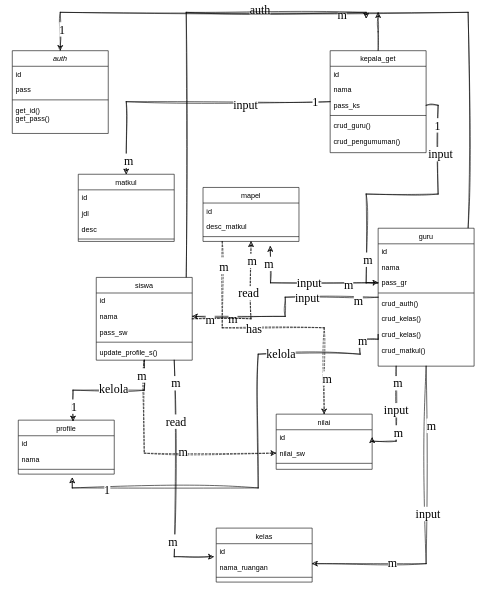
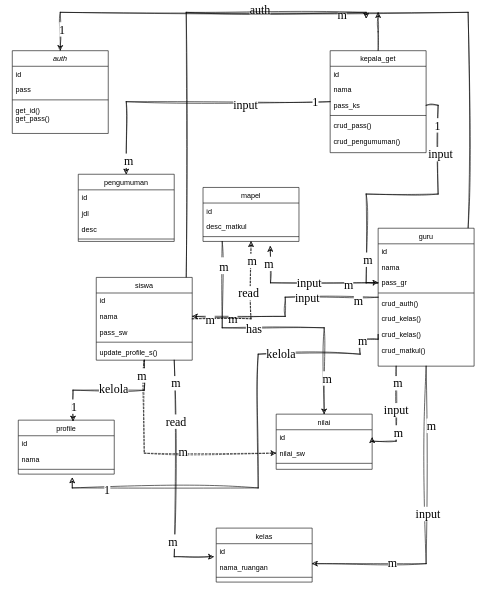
- <mxCell id="17" value="crud_guru()" style="text;align=left;verticalAlign=top;spacingLeft=4;spacingRight=4;overflow=hidden;rotatable=0;points=[[0,0.5],[1,0.5]];portConstraint=eastwest;" parent="12" vertex="1"><mxGeometry y="112" width="160" height="26" as="geometry" /></mxCell>
+ <mxCell id="17" value="crud_pass()" style="text;align=left;verticalAlign=top;spacingLeft=4;spacingRight=4;overflow=hidden;rotatable=0;points=[[0,0.5],[1,0.5]];portConstraint=eastwest;" parent="12" vertex="1"><mxGeometry y="112" width="160" height="26" as="geometry" /></mxCell>
- <mxCell id="57" value="matkul" style="swimlane;fontStyle=0;align=center;verticalAlign=top;childLayout=stackLayout;horizontal=1;startSize=26;horizontalStack=0;resizeParent=1;resizeLast=0;collapsible=1;marginBottom=0;rounded=0;shadow=0;strokeWidth=1;" vertex="1" parent="1"><mxGeometry x="130" y="290" width="160" height="112" as="geometry"><mxRectangle x="550" y="140" width="160" height="26" as="alternateBounds" /></mxGeometry></mxCell>
+ <mxCell id="57" value="pengumuman" style="swimlane;fontStyle=0;align=center;verticalAlign=top;childLayout=stackLayout;horizontal=1;startSize=26;horizontalStack=0;resizeParent=1;resizeLast=0;collapsible=1;marginBottom=0;rounded=0;shadow=0;strokeWidth=1;" vertex="1" parent="1"><mxGeometry x="130" y="290" width="160" height="112" as="geometry"><mxRectangle x="550" y="140" width="160" height="26" as="alternateBounds" /></mxGeometry></mxCell>
- <mxCell id="66" style="edgeStyle=orthogonalEdgeStyle;rounded=0;sketch=1;hachureGap=4;jiggle=2;curveFitting=1;orthogonalLoop=1;jettySize=auto;html=1;fontFamily=Architects Daughter;fontSource=https%3A%2F%2Ffonts.googleapis.com%2Fcss%3Ffamily%3DArchitects%2BDaughter;fontSize=16;dashed=1;" edge="1" parent="1" source="71" target="62"><mxGeometry relative="1" as="geometry"><Array as="points"><mxPoint x="370" y="546" /><mxPoint x="540" y="546" /></Array></mxGeometry></mxCell>
+ <mxCell id="66" style="edgeStyle=orthogonalEdgeStyle;rounded=0;sketch=1;hachureGap=4;jiggle=2;curveFitting=1;orthogonalLoop=1;jettySize=auto;html=1;fontFamily=Architects Daughter;fontSource=https%3A%2F%2Ffonts.googleapis.com%2Fcss%3Ffamily%3DArchitects%2BDaughter;fontSize=16;" edge="1" parent="1" source="71" target="62"><mxGeometry relative="1" as="geometry"><Array as="points"><mxPoint x="370" y="546" /><mxPoint x="540" y="546" /></Array></mxGeometry></mxCell>
